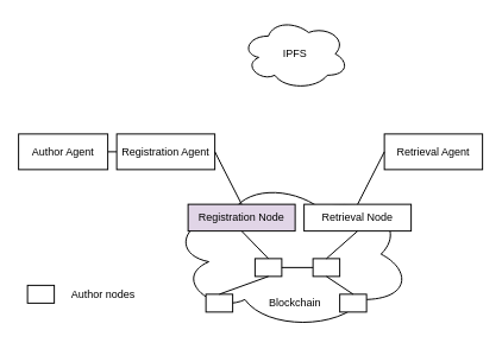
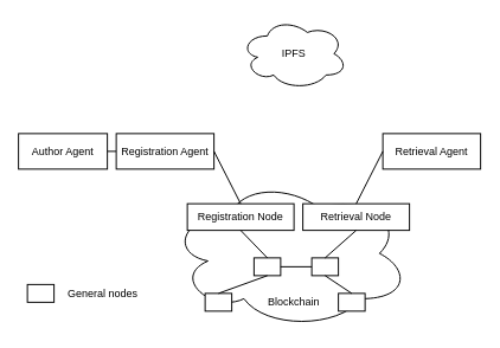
- <mxCell id="7" value="Registration Node" style="rounded=0;whiteSpace=wrap;html=1;strokeWidth=1.3;fillColor=#e1d5e7;" parent="1" vertex="1"><mxGeometry x="210" y="229" width="120" height="30" as="geometry" /></mxCell>
+ <mxCell id="7" value="Registration Node" style="rounded=0;whiteSpace=wrap;html=1;strokeWidth=1.3;" parent="1" vertex="1"><mxGeometry x="210" y="229" width="120" height="30" as="geometry" /></mxCell>
- <mxCell id="23" value="Author nodes" style="text;html=1;strokeColor=none;fillColor=none;align=center;verticalAlign=middle;whiteSpace=wrap;rounded=0;" parent="1" vertex="1"><mxGeometry x="70" y="315" width="90" height="30" as="geometry" /></mxCell>
+ <mxCell id="23" value="General nodes" style="text;html=1;strokeColor=none;fillColor=none;align=center;verticalAlign=middle;whiteSpace=wrap;rounded=0;" parent="1" vertex="1"><mxGeometry x="70" y="315" width="90" height="30" as="geometry" /></mxCell>
